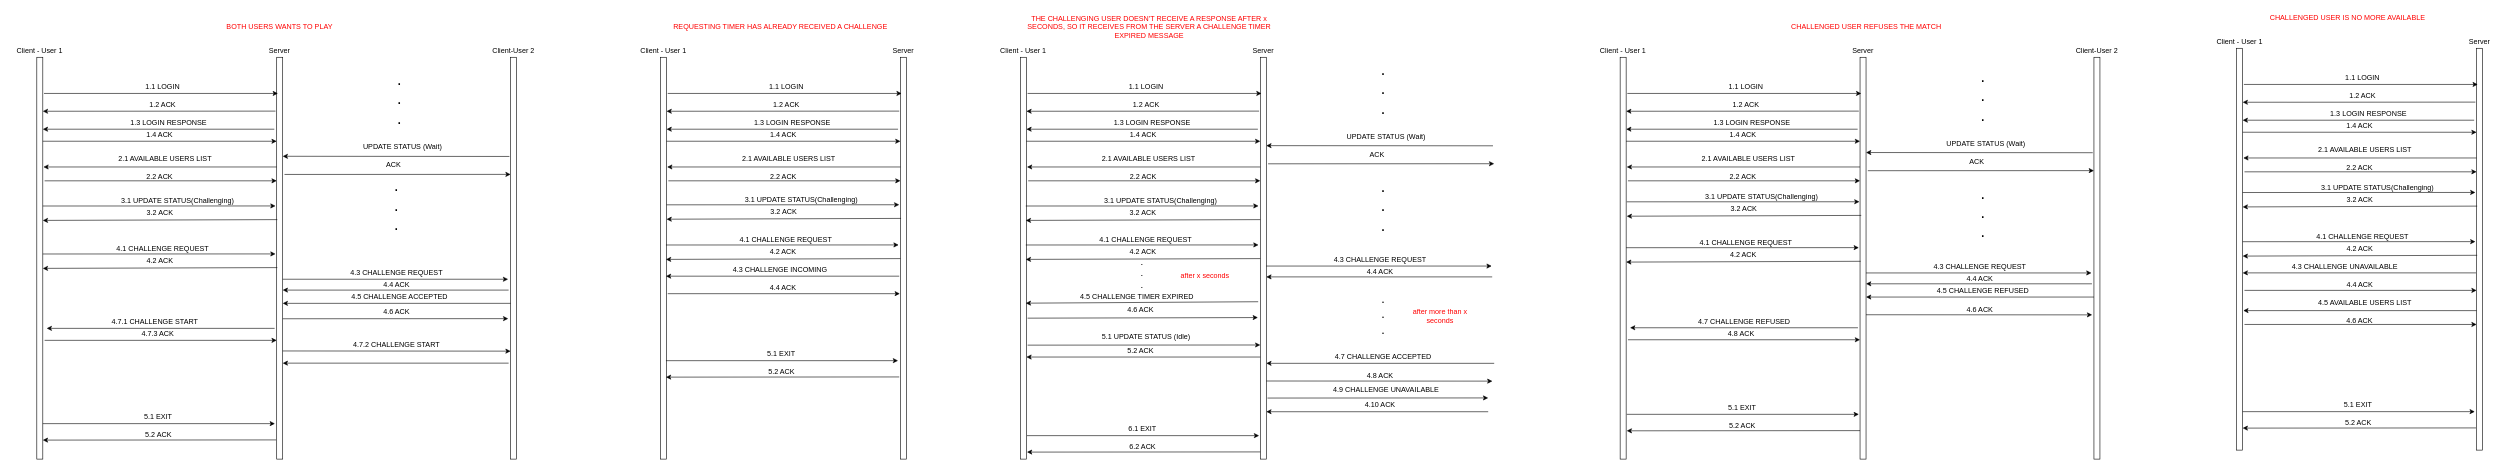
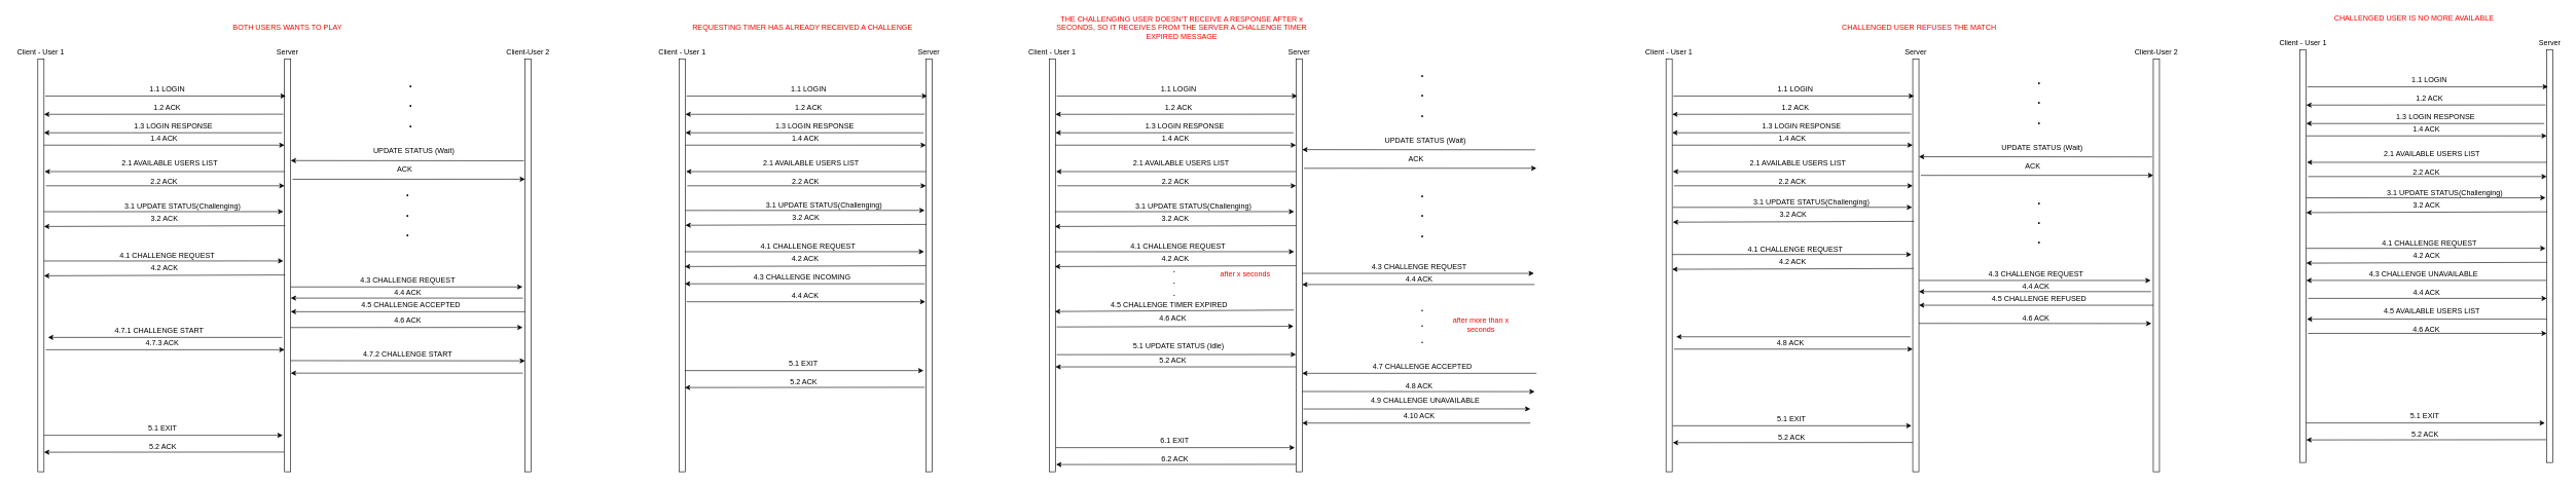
- <mxCell id="143" value="4.3 CHALLENGE UNAVAILABLE" style="text;html=1;align=center;verticalAlign=middle;resizable=0;points=[];autosize=1;" parent="1" vertex="1"><mxGeometry x="3813" y="434.5" width="190" height="20" as="geometry" /></mxCell>
+ <mxCell id="143" value="4.3 CHALLENGE UNAVAILABLE" style="text;html=1;align=center;verticalAlign=middle;resizable=0;points=[];autosize=1;" parent="1" vertex="1"><mxGeometry x="3833" y="434.5" width="190" height="20" as="geometry" /></mxCell>
- <mxCell id="222" value="&lt;font color=&quot;#FF0000&quot;&gt;after x seconds&lt;br&gt;&lt;/font&gt;" style="text;html=1;strokeColor=none;fillColor=none;align=center;verticalAlign=middle;whiteSpace=wrap;rounded=0;" vertex="1" parent="1"><mxGeometry x="1948" y="434.5" width="120" height="50" as="geometry" /></mxCell>
+ <mxCell id="222" value="&lt;font color=&quot;#FF0000&quot;&gt;after x seconds&lt;br&gt;&lt;/font&gt;" style="text;html=1;strokeColor=none;fillColor=none;align=center;verticalAlign=middle;whiteSpace=wrap;rounded=0;" vertex="1" parent="1"><mxGeometry x="1958" y="419.5" width="120" height="50" as="geometry" /></mxCell>
- <mxCell id="117" value="4.7 CHALLENGE REFUSED" style="text;html=1;strokeColor=none;fillColor=none;align=center;verticalAlign=middle;whiteSpace=wrap;rounded=0;" parent="1" vertex="1"><mxGeometry x="2821.5" y="526" width="170" height="20" as="geometry" /></mxCell>
